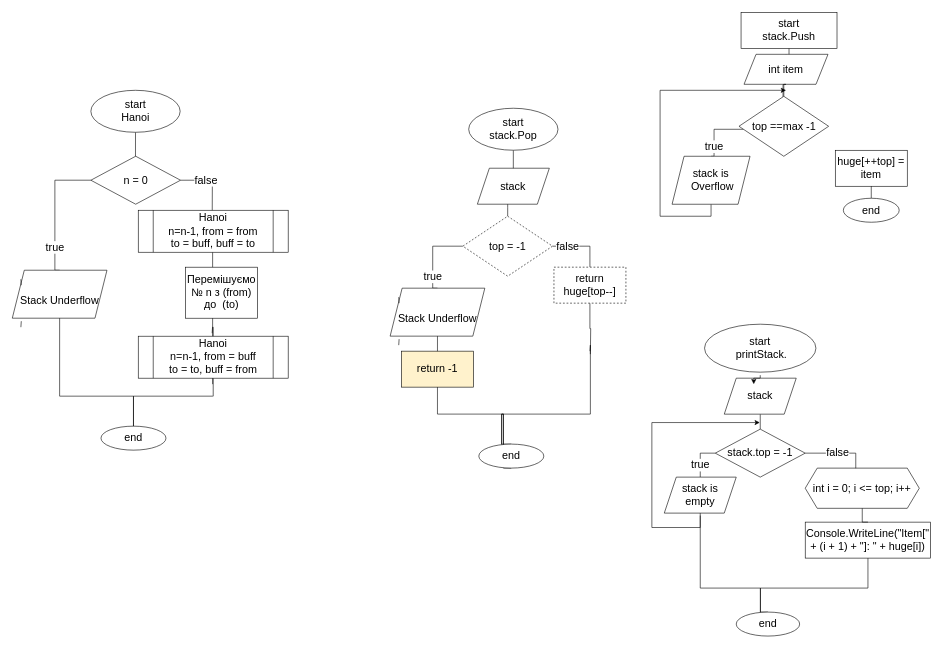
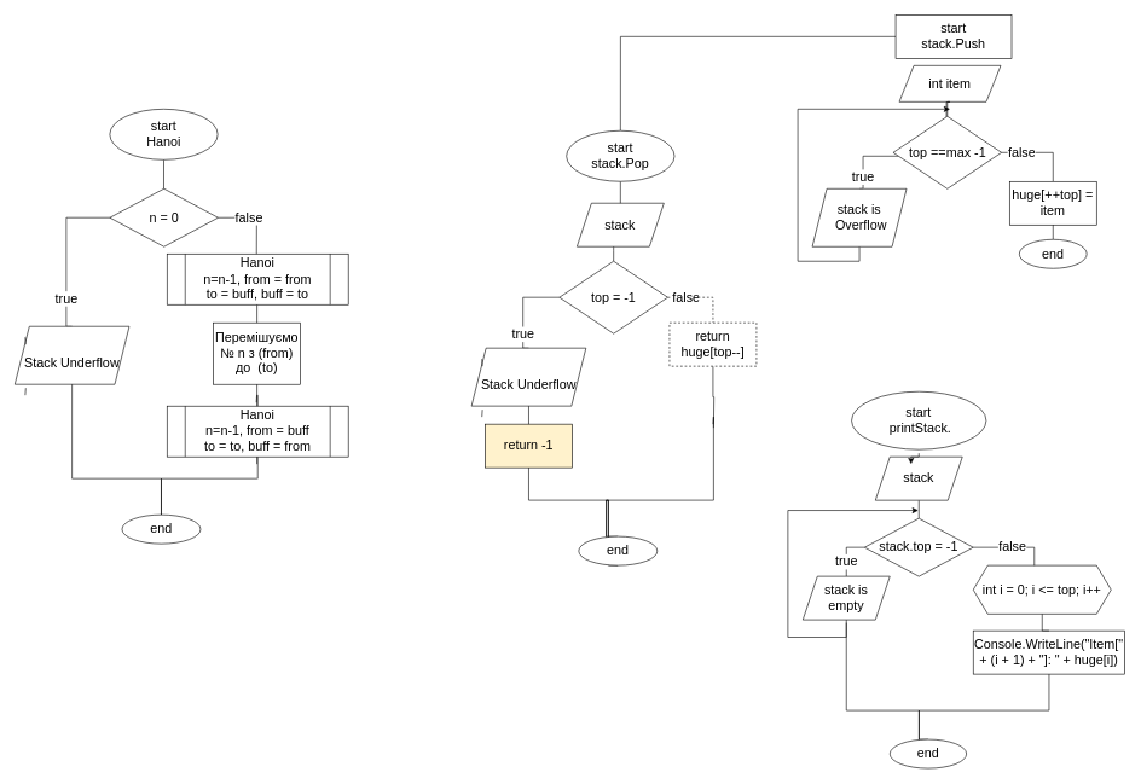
- <mxCell id="2" style="edgeStyle=orthogonalEdgeStyle;rounded=0;orthogonalLoop=1;jettySize=auto;html=1;entryX=0.5;entryY=0;entryDx=0;entryDy=0;endArrow=none;endFill=0;" parent="1" source="3" target="5" edge="1"><mxGeometry relative="1" as="geometry" /></mxCell>
+ <mxCell id="2" style="edgeStyle=orthogonalEdgeStyle;rounded=0;orthogonalLoop=1;jettySize=auto;html=1;endArrow=none;endFill=0;" parent="1" source="3" target="9" edge="1"><mxGeometry relative="1" as="geometry" /></mxCell>
+ <mxCell id="22" value="false" style="edgeStyle=orthogonalEdgeStyle;rounded=0;orthogonalLoop=1;jettySize=auto;html=1;exitX=1;exitY=0.5;exitDx=0;exitDy=0;entryX=0.5;entryY=0;entryDx=0;entryDy=0;endArrow=none;endFill=0;fontSize=18;" parent="1" source="23" target="27" edge="1"><mxGeometry x="-0.494" relative="1" as="geometry"><mxPoint as="offset" /></mxGeometry></mxCell>
- <mxCell id="13" value="top = -1" style="rhombus;whiteSpace=wrap;html=1;fontSize=18;dashed=1;" parent="1" vertex="1"><mxGeometry x="771.25" y="359.93" width="149.5" height="100" as="geometry" /></mxCell>
+ <mxCell id="13" value="top = -1" style="rhombus;whiteSpace=wrap;html=1;fontSize=18;" parent="1" vertex="1"><mxGeometry x="771.25" y="359.93" width="149.5" height="100" as="geometry" /></mxCell>
- <mxCell id="12" value="false" style="edgeStyle=orthogonalEdgeStyle;rounded=0;orthogonalLoop=1;jettySize=auto;html=1;exitX=1;exitY=0.5;exitDx=0;exitDy=0;entryX=0.5;entryY=0;entryDx=0;entryDy=0;endArrow=none;endFill=0;fontSize=18;" parent="1" source="13" target="17" edge="1"><mxGeometry x="-0.494" relative="1" as="geometry"><mxPoint as="offset" /></mxGeometry></mxCell>
+ <mxCell id="12" value="false" style="edgeStyle=orthogonalEdgeStyle;rounded=0;orthogonalLoop=1;jettySize=auto;html=1;exitX=1;exitY=0.5;exitDx=0;exitDy=0;entryX=0.5;entryY=0;entryDx=0;entryDy=0;endArrow=none;endFill=0;fontSize=18;dashed=1;" parent="1" source="13" target="17" edge="1"><mxGeometry x="-0.494" relative="1" as="geometry"><mxPoint as="offset" /></mxGeometry></mxCell>
- <mxCell id="64" value="Перемішуємо № n з (from) до&amp;nbsp; (to)" style="rounded=0;whiteSpace=wrap;html=1;fontSize=18;" vertex="1" parent="1"><mxGeometry x="309" y="444.93" width="120" height="85.07" as="geometry" /></mxCell>
+ <mxCell id="64" value="Перемішуємо № n з (from) до&amp;nbsp; (to)" style="rounded=0;whiteSpace=wrap;html=1;fontSize=18;" vertex="1" parent="1"><mxGeometry x="294" y="444.93" width="120" height="85.07" as="geometry" /></mxCell>
